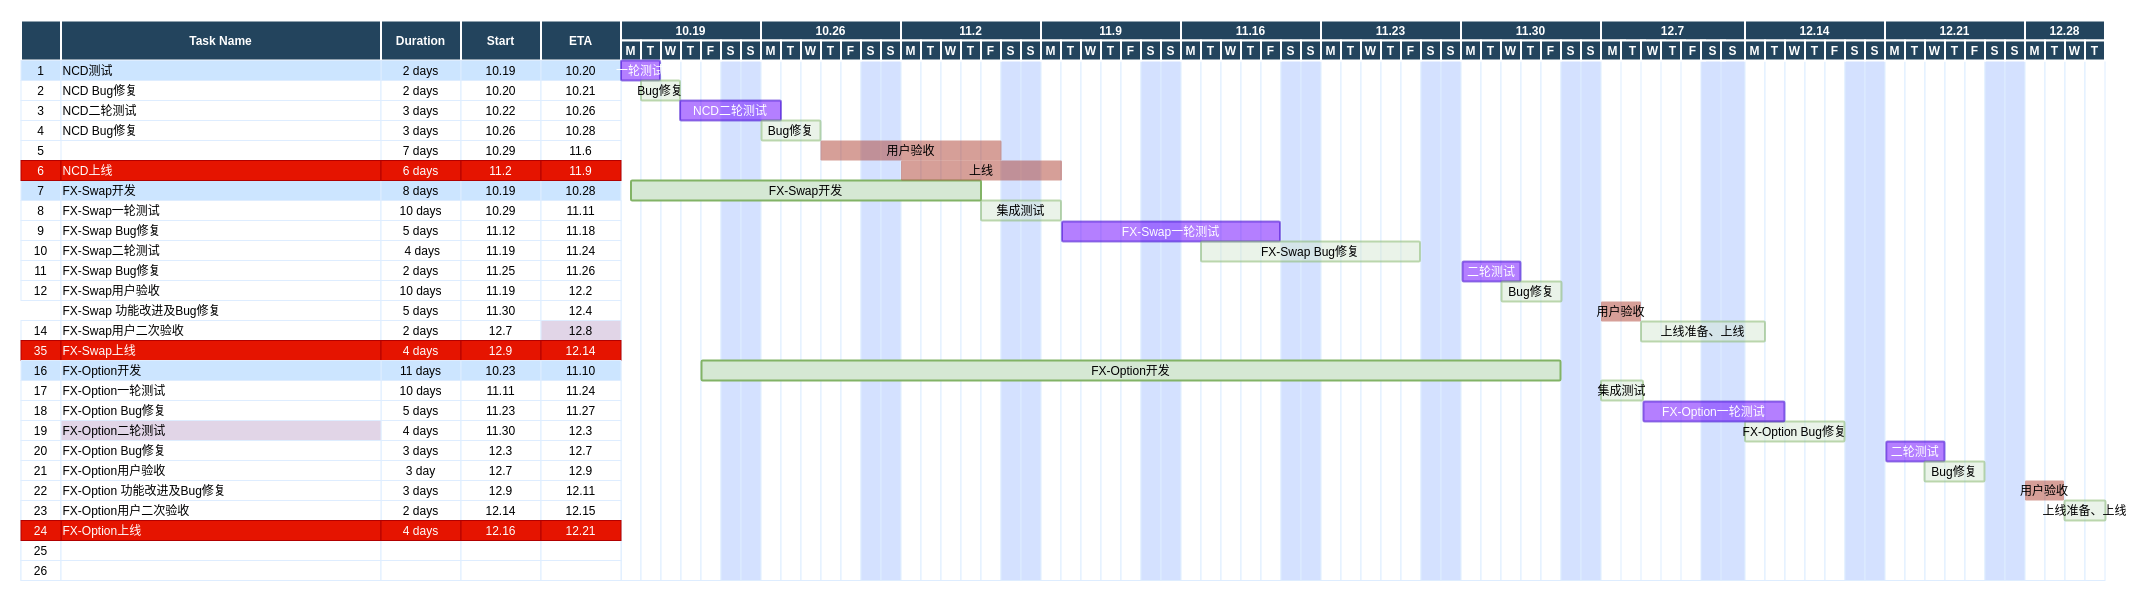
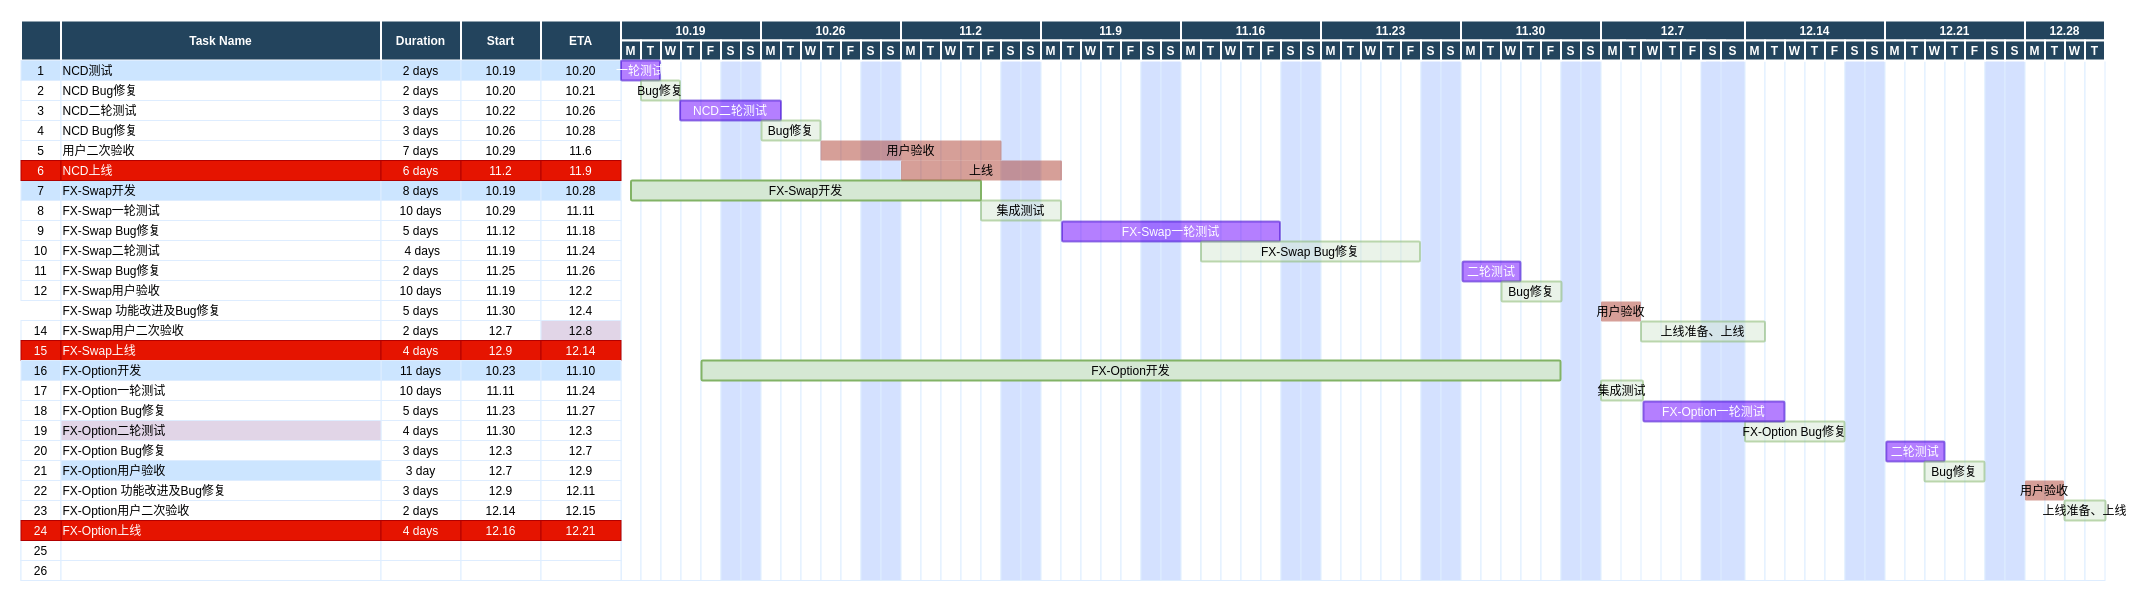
+ <mxCell id="317" value="用户二次验收" style="align=left;strokeColor=#DEEDFF;fillColor=#FFFFFF;" parent="1" vertex="1"><mxGeometry x="60.5" y="140" width="320" height="20" as="geometry" /></mxCell>
- <mxCell id="42" value="35" style="strokeColor=#B20000;fillColor=#e51400;fontColor=#ffffff;" parent="1" vertex="1"><mxGeometry x="20.5" y="340" width="40" height="20" as="geometry" /></mxCell>
+ <mxCell id="42" value="15" style="strokeColor=#B20000;fillColor=#e51400;fontColor=#ffffff;" parent="1" vertex="1"><mxGeometry x="20.5" y="340" width="40" height="20" as="geometry" /></mxCell>
- <mxCell id="283" value="FX-Option用户验收" style="align=left;strokeColor=#DEEDFF" parent="1" vertex="1"><mxGeometry x="60.5" y="460" width="320.0" height="20" as="geometry" /></mxCell>
+ <mxCell id="283" value="FX-Option用户验收" style="align=left;strokeColor=#DEEDFF;fillColor=#cce5ff;" parent="1" vertex="1"><mxGeometry x="60.5" y="460" width="320.0" height="20" as="geometry" /></mxCell>
